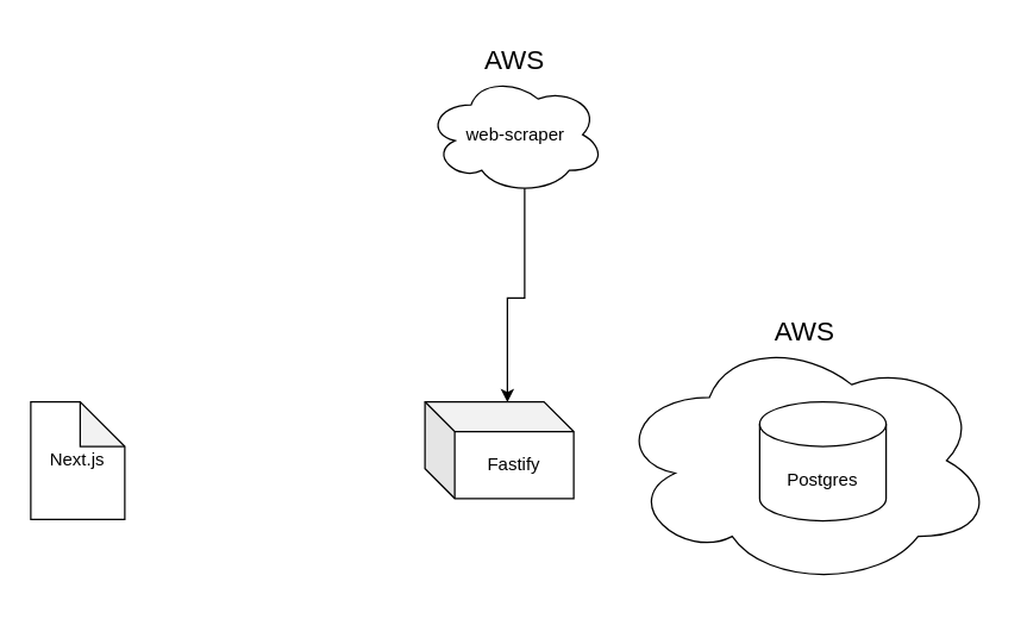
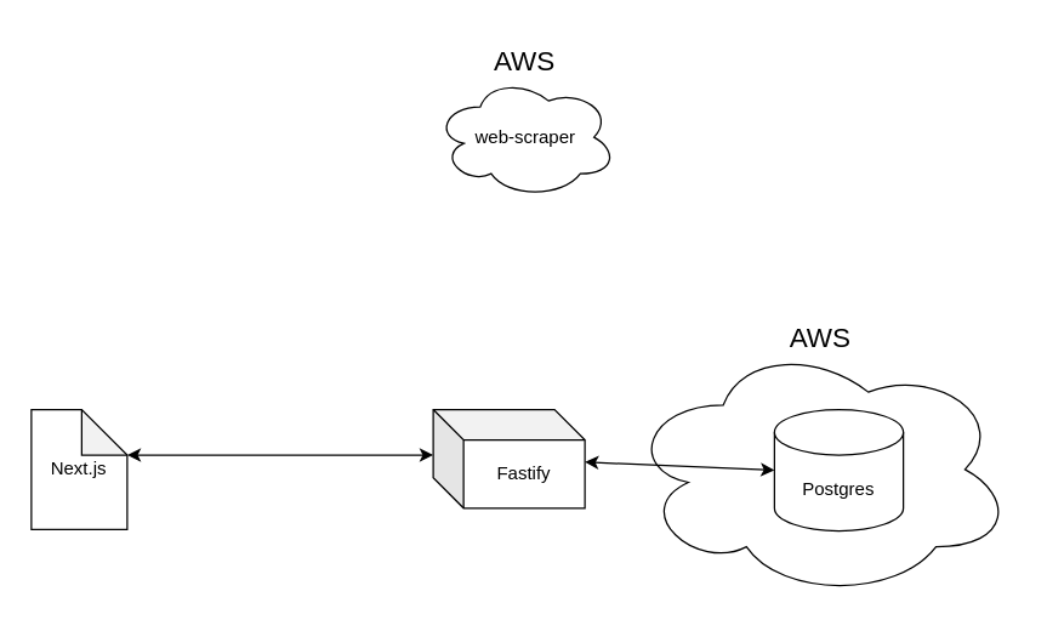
- <mxCell id="9" style="edgeStyle=orthogonalEdgeStyle;rounded=0;orthogonalLoop=1;jettySize=auto;html=1;exitX=0.55;exitY=0.95;exitDx=0;exitDy=0;exitPerimeter=0;entryX=0.554;entryY=0.006;entryDx=0;entryDy=0;entryPerimeter=0;" edge="1" parent="1" source="7" target="5"><mxGeometry relative="1" as="geometry" /></mxCell>
+ <mxCell id="6" value="" style="endArrow=classic;startArrow=classic;html=1;rounded=0;exitX=0;exitY=0;exitDx=63.2;exitDy=30;exitPerimeter=0;entryX=0;entryY=0;entryDx=0;entryDy=30;entryPerimeter=0;" edge="1" parent="1" source="4" target="5"><mxGeometry width="50" height="50" relative="1" as="geometry"><mxPoint x="300" y="300" as="sourcePoint" /><mxPoint x="350" y="250" as="targetPoint" /></mxGeometry></mxCell>
+ <mxCell id="8" value="" style="endArrow=classic;startArrow=classic;html=1;rounded=0;entryX=0;entryY=0.5;entryDx=0;entryDy=0;entryPerimeter=0;" edge="1" parent="1" source="5" target="3"><mxGeometry width="50" height="50" relative="1" as="geometry"><mxPoint x="300" y="350" as="sourcePoint" /><mxPoint x="350" y="300" as="targetPoint" /></mxGeometry></mxCell>
